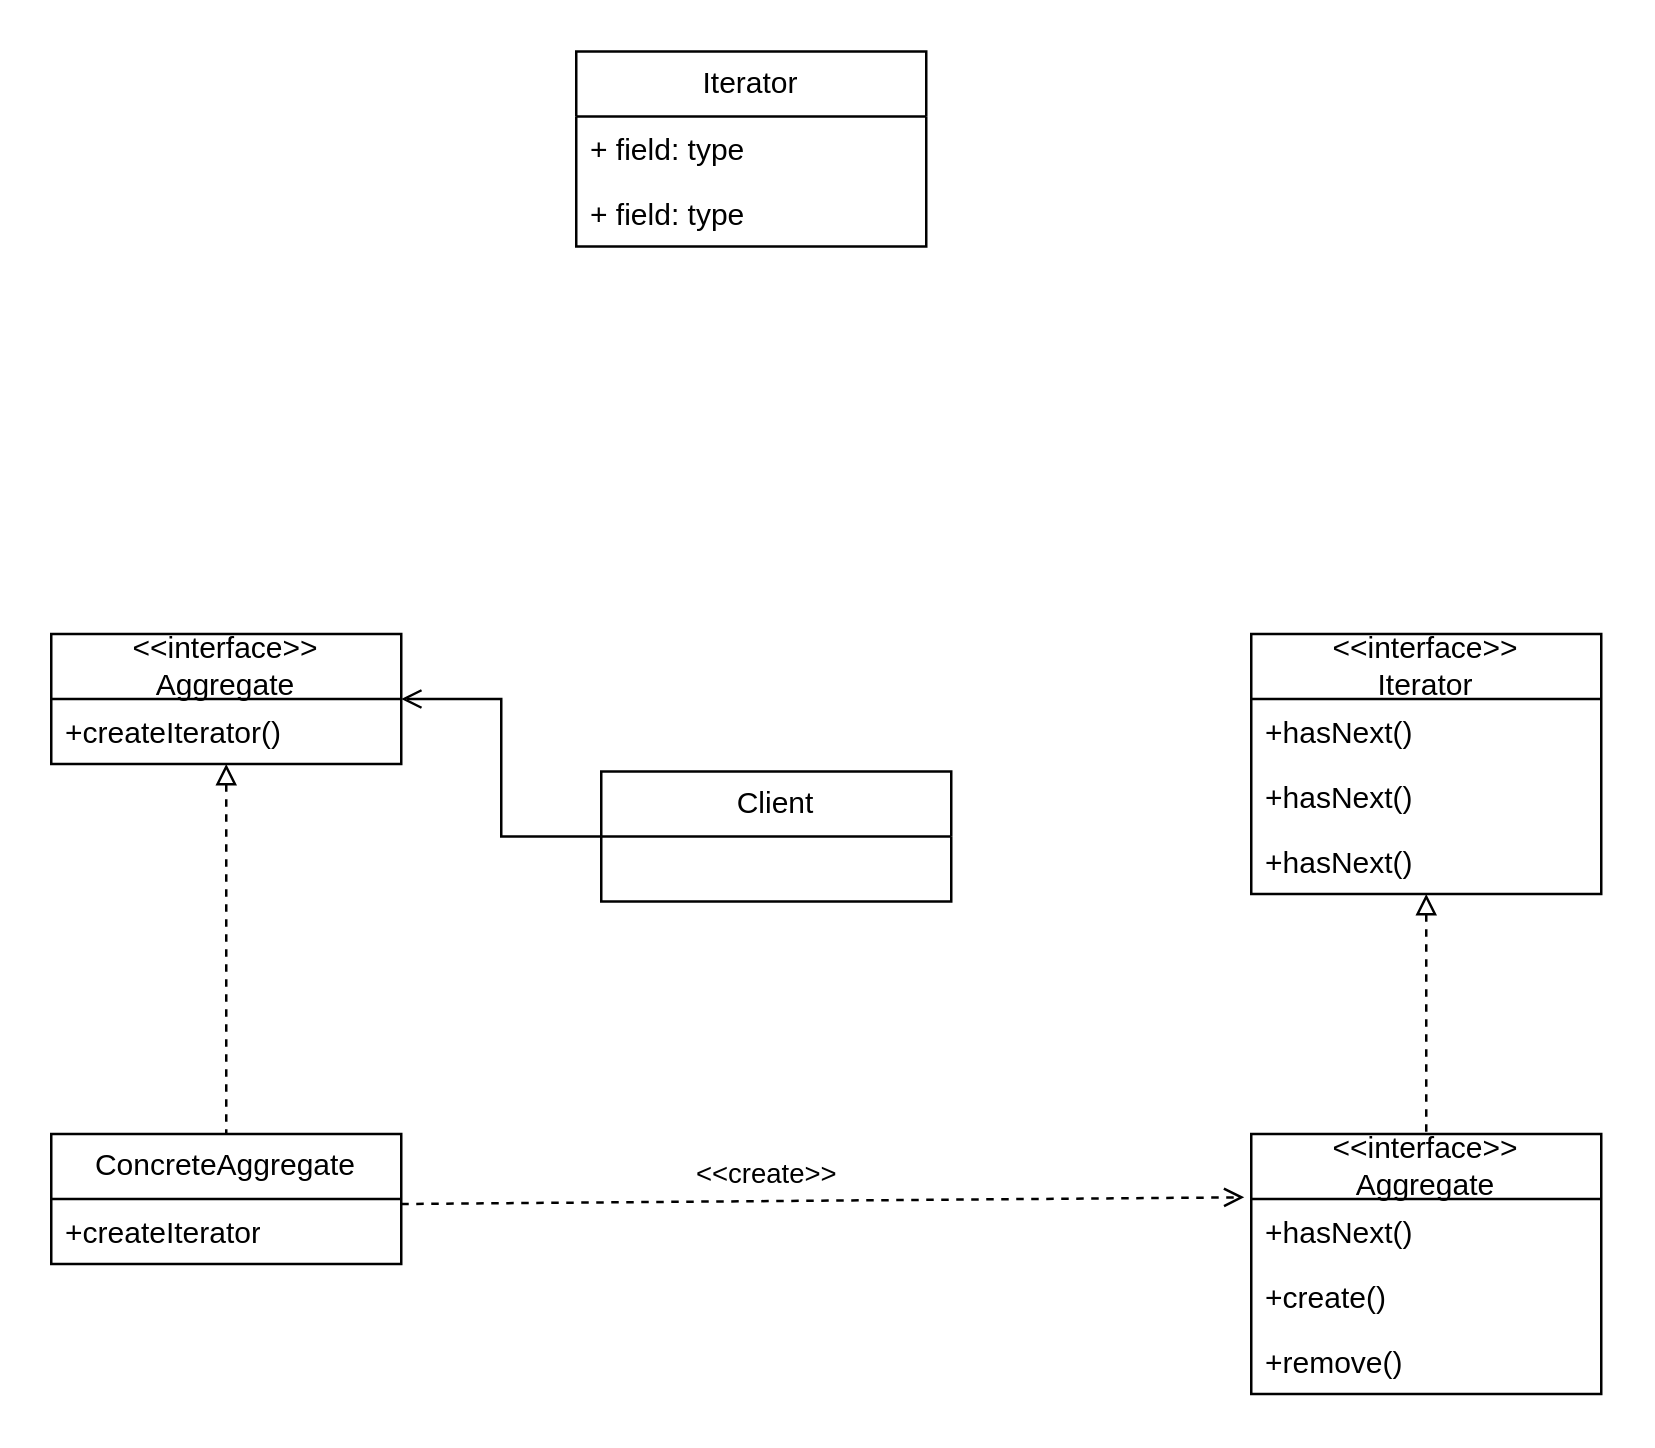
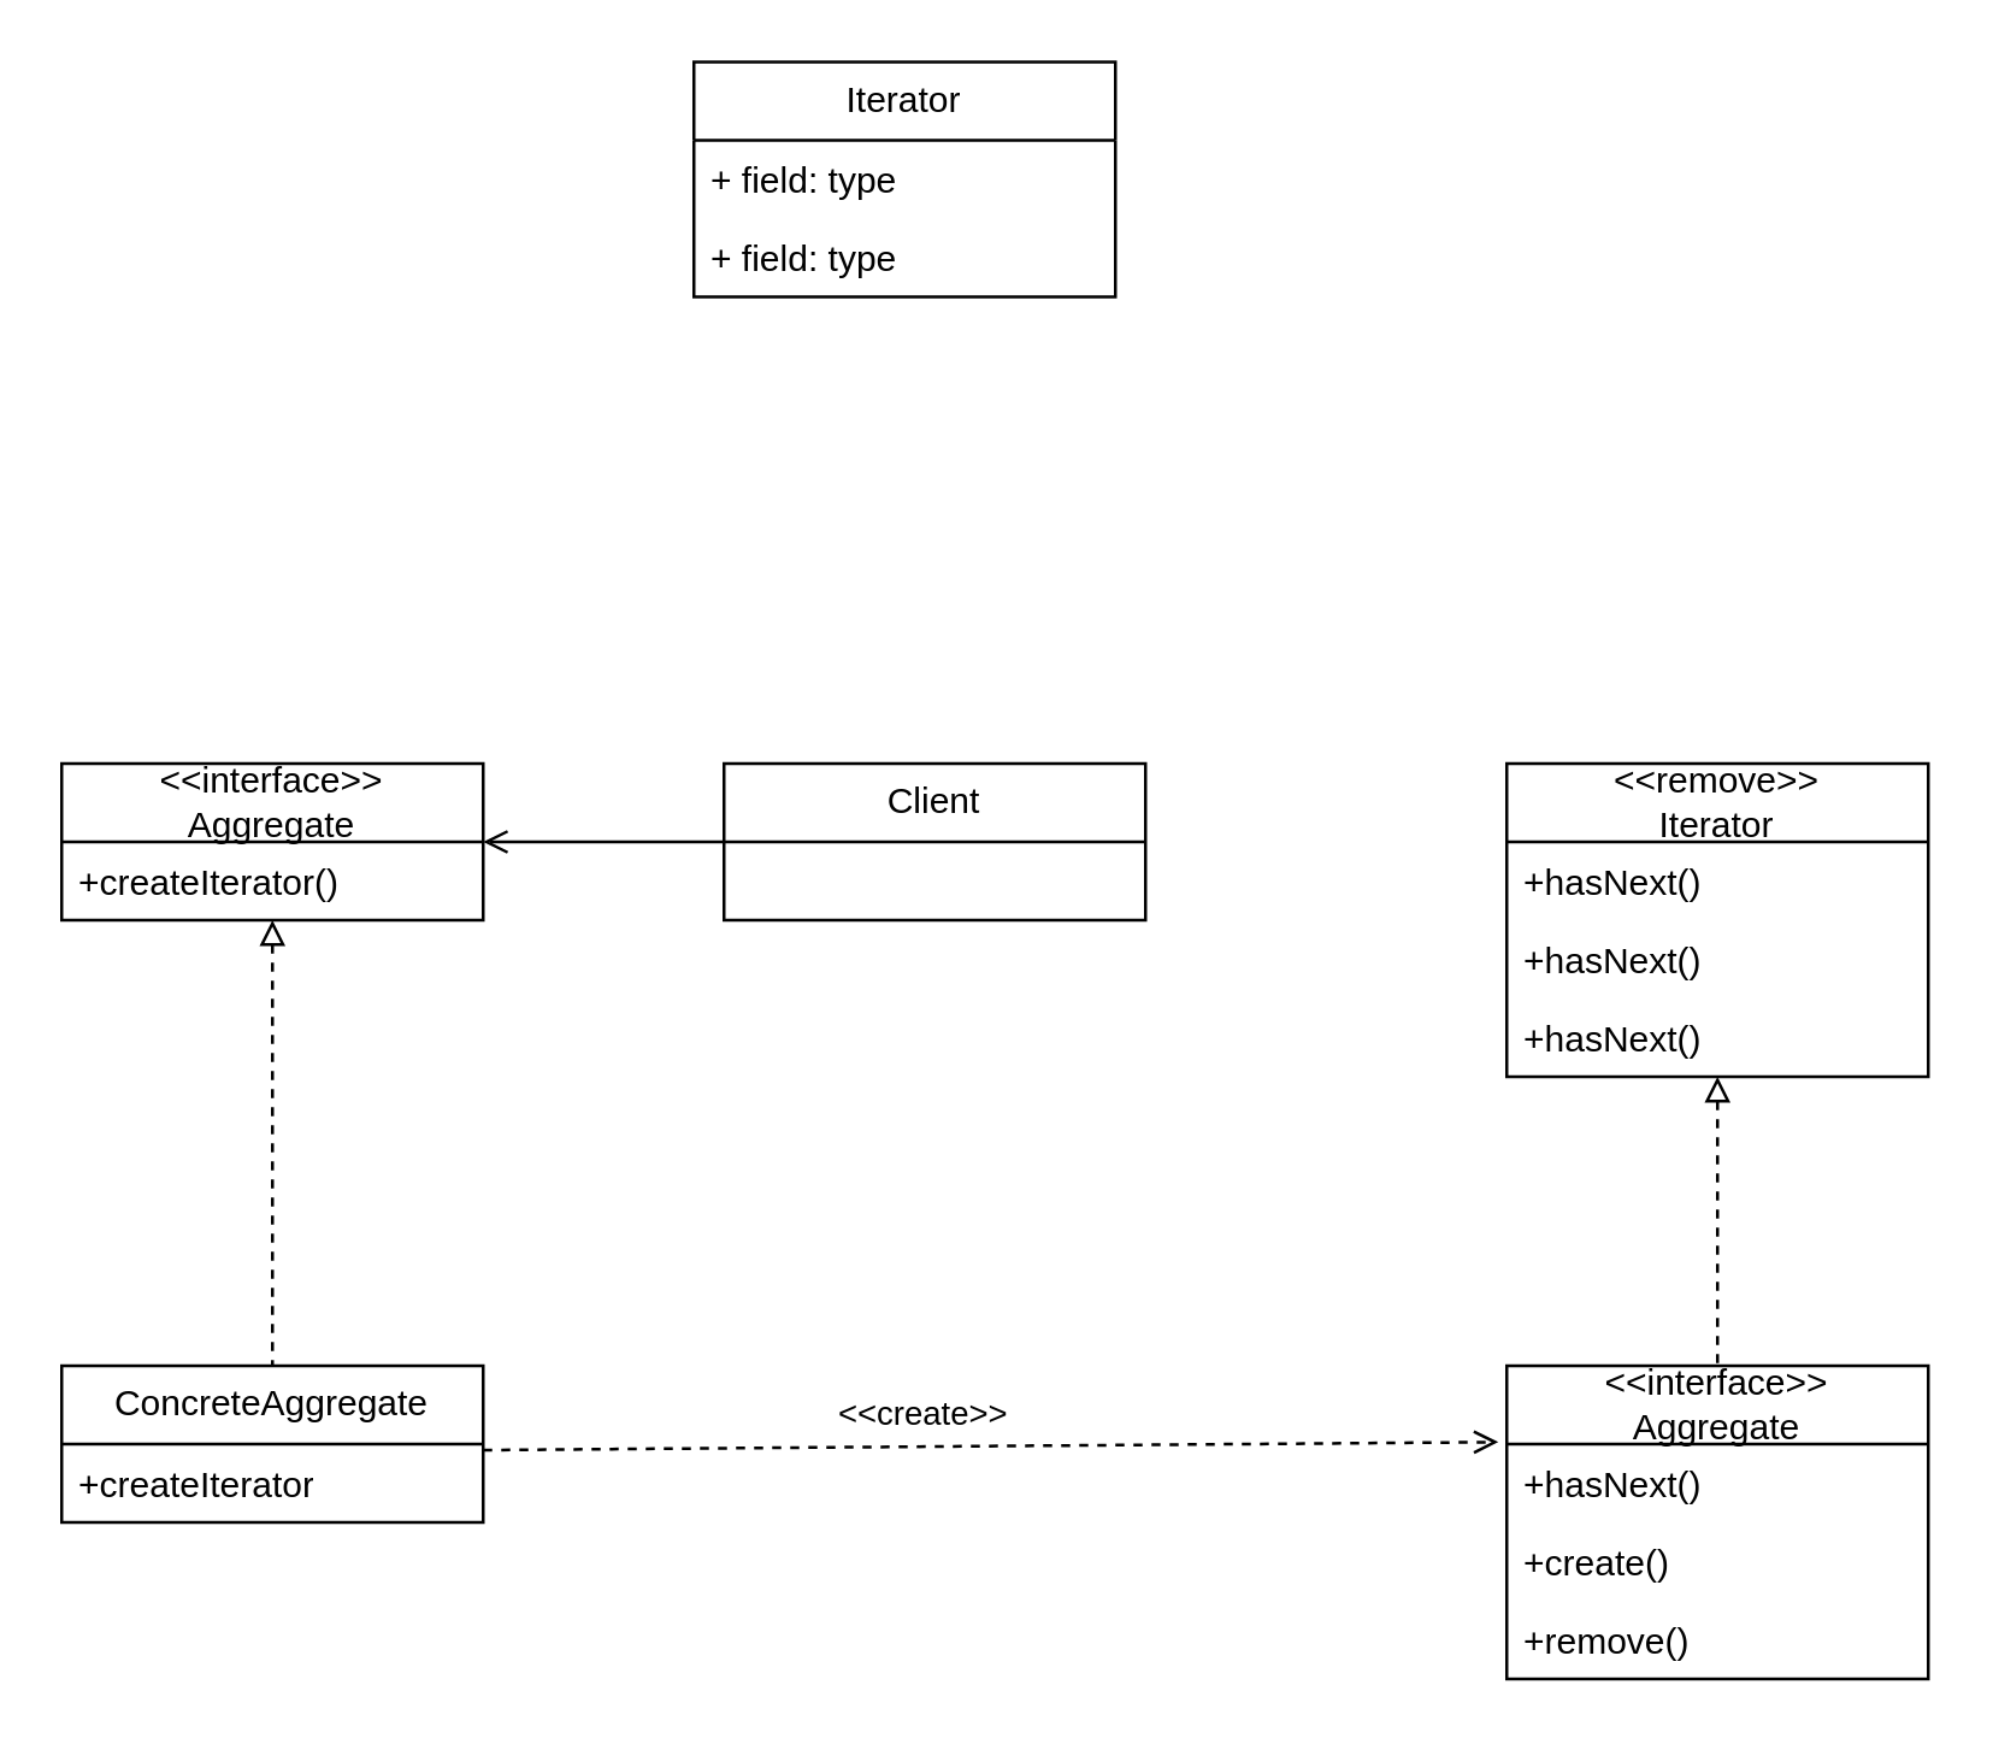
- <mxCell id="5" value="&amp;lt;&amp;lt;interface&amp;gt;&amp;gt;&lt;div&gt;Iterator&lt;/div&gt;" style="swimlane;fontStyle=0;childLayout=stackLayout;horizontal=1;startSize=26;fillColor=none;horizontalStack=0;resizeParent=1;resizeParentMax=0;resizeLast=0;collapsible=1;marginBottom=0;whiteSpace=wrap;html=1;" parent="1" vertex="1"><mxGeometry x="500" y="253" width="140" height="104" as="geometry" /></mxCell>
+ <mxCell id="5" value="&amp;lt;&amp;lt;remove&amp;gt;&amp;gt;&lt;div&gt;Iterator&lt;/div&gt;" style="swimlane;fontStyle=0;childLayout=stackLayout;horizontal=1;startSize=26;fillColor=none;horizontalStack=0;resizeParent=1;resizeParentMax=0;resizeLast=0;collapsible=1;marginBottom=0;whiteSpace=wrap;html=1;" parent="1" vertex="1"><mxGeometry x="500" y="253" width="140" height="104" as="geometry" /></mxCell>
- <mxCell id="3" value="Client" style="swimlane;fontStyle=0;childLayout=stackLayout;horizontal=1;startSize=26;fillColor=none;horizontalStack=0;resizeParent=1;resizeParentMax=0;resizeLast=0;collapsible=1;marginBottom=0;whiteSpace=wrap;html=1;" parent="1" vertex="1"><mxGeometry x="240" y="308" width="140" height="52" as="geometry" /></mxCell>
+ <mxCell id="3" value="Client" style="swimlane;fontStyle=0;childLayout=stackLayout;horizontal=1;startSize=26;fillColor=none;horizontalStack=0;resizeParent=1;resizeParentMax=0;resizeLast=0;collapsible=1;marginBottom=0;whiteSpace=wrap;html=1;" parent="1" vertex="1"><mxGeometry x="240" y="253" width="140" height="52" as="geometry" /></mxCell>
